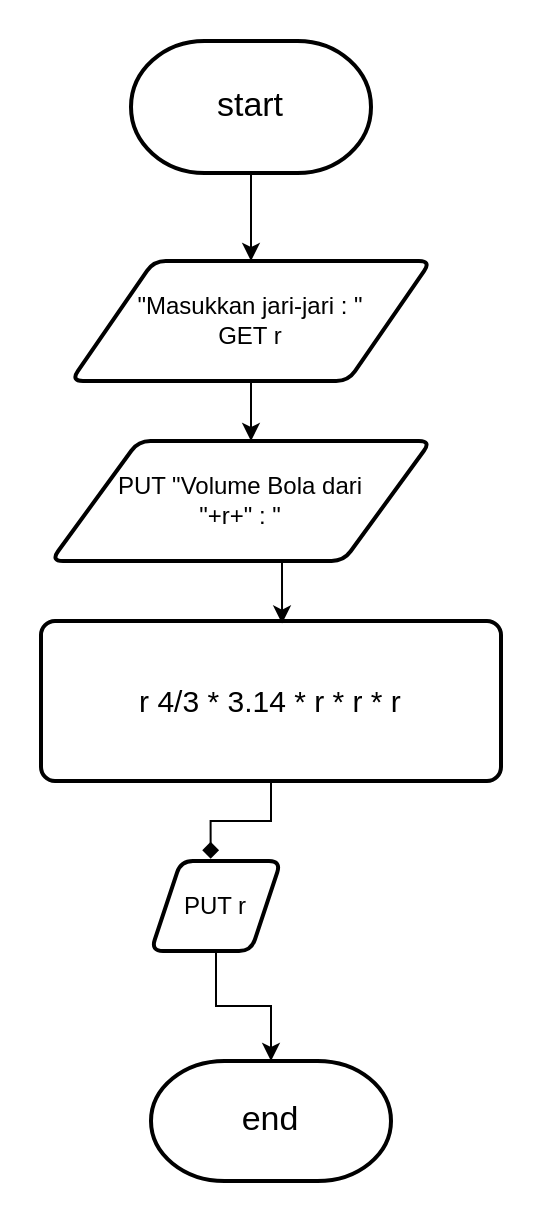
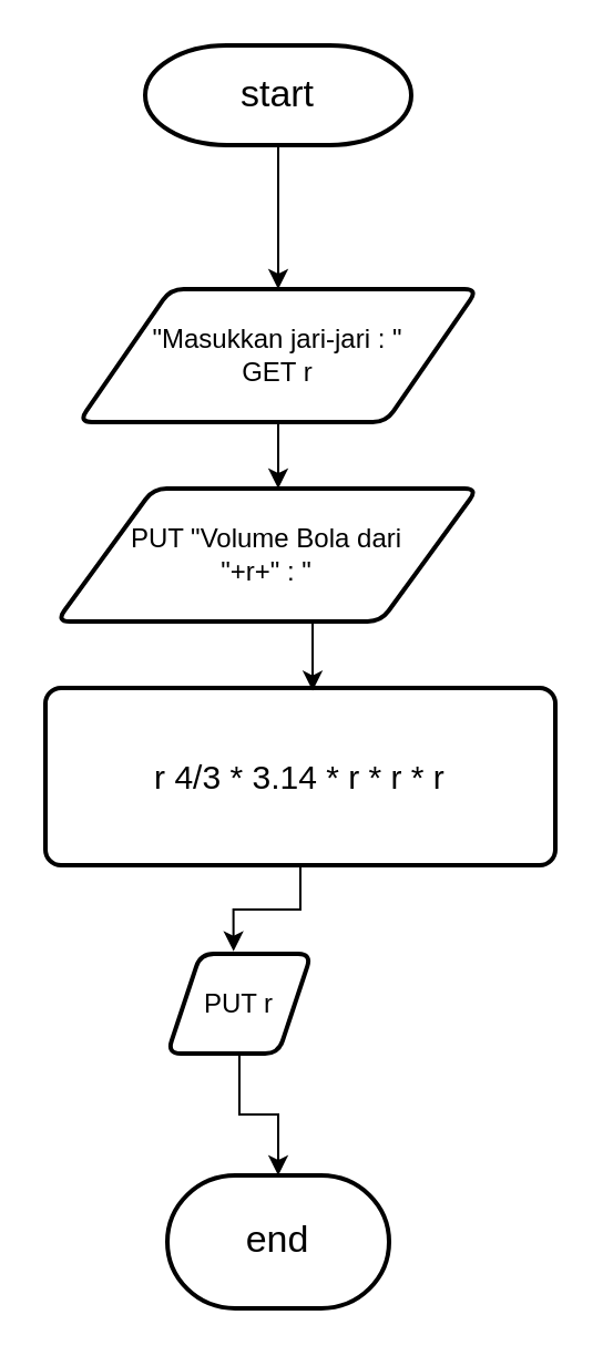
- <mxCell id="3" value="&lt;font style=&quot;font-size: 17px;&quot;&gt;start&lt;/font&gt;" style="strokeWidth=2;html=1;shape=mxgraph.flowchart.terminator;whiteSpace=wrap;" vertex="1" parent="1"><mxGeometry x="65" y="20" width="120" height="66" as="geometry" /></mxCell>
+ <mxCell id="3" value="&lt;font style=&quot;font-size: 17px;&quot;&gt;start&lt;/font&gt;" style="strokeWidth=2;html=1;shape=mxgraph.flowchart.terminator;whiteSpace=wrap;" vertex="1" parent="1"><mxGeometry x="65" y="20" width="120" height="45" as="geometry" /></mxCell>
- <mxCell id="11" style="edgeStyle=orthogonalEdgeStyle;rounded=0;orthogonalLoop=1;jettySize=auto;html=1;exitX=0.5;exitY=1;exitDx=0;exitDy=0;entryX=0.459;entryY=-0.026;entryDx=0;entryDy=0;entryPerimeter=0;endArrow=diamond;" edge="1" parent="1" source="7" target="10"><mxGeometry relative="1" as="geometry" /></mxCell>
+ <mxCell id="11" style="edgeStyle=orthogonalEdgeStyle;rounded=0;orthogonalLoop=1;jettySize=auto;html=1;exitX=0.5;exitY=1;exitDx=0;exitDy=0;entryX=0.459;entryY=-0.026;entryDx=0;entryDy=0;entryPerimeter=0;" edge="1" parent="1" source="7" target="10"><mxGeometry relative="1" as="geometry" /></mxCell>
- <mxCell id="12" value="&lt;font style=&quot;font-size: 17px;&quot;&gt;end&lt;/font&gt;" style="strokeWidth=2;html=1;shape=mxgraph.flowchart.terminator;whiteSpace=wrap;" vertex="1" parent="1"><mxGeometry x="75.003" y="530" width="120" height="60" as="geometry" /></mxCell>
+ <mxCell id="12" value="&lt;font style=&quot;font-size: 17px;&quot;&gt;end&lt;/font&gt;" style="strokeWidth=2;html=1;shape=mxgraph.flowchart.terminator;whiteSpace=wrap;" vertex="1" parent="1"><mxGeometry x="75.003" y="530" width="100" height="60" as="geometry" /></mxCell>
